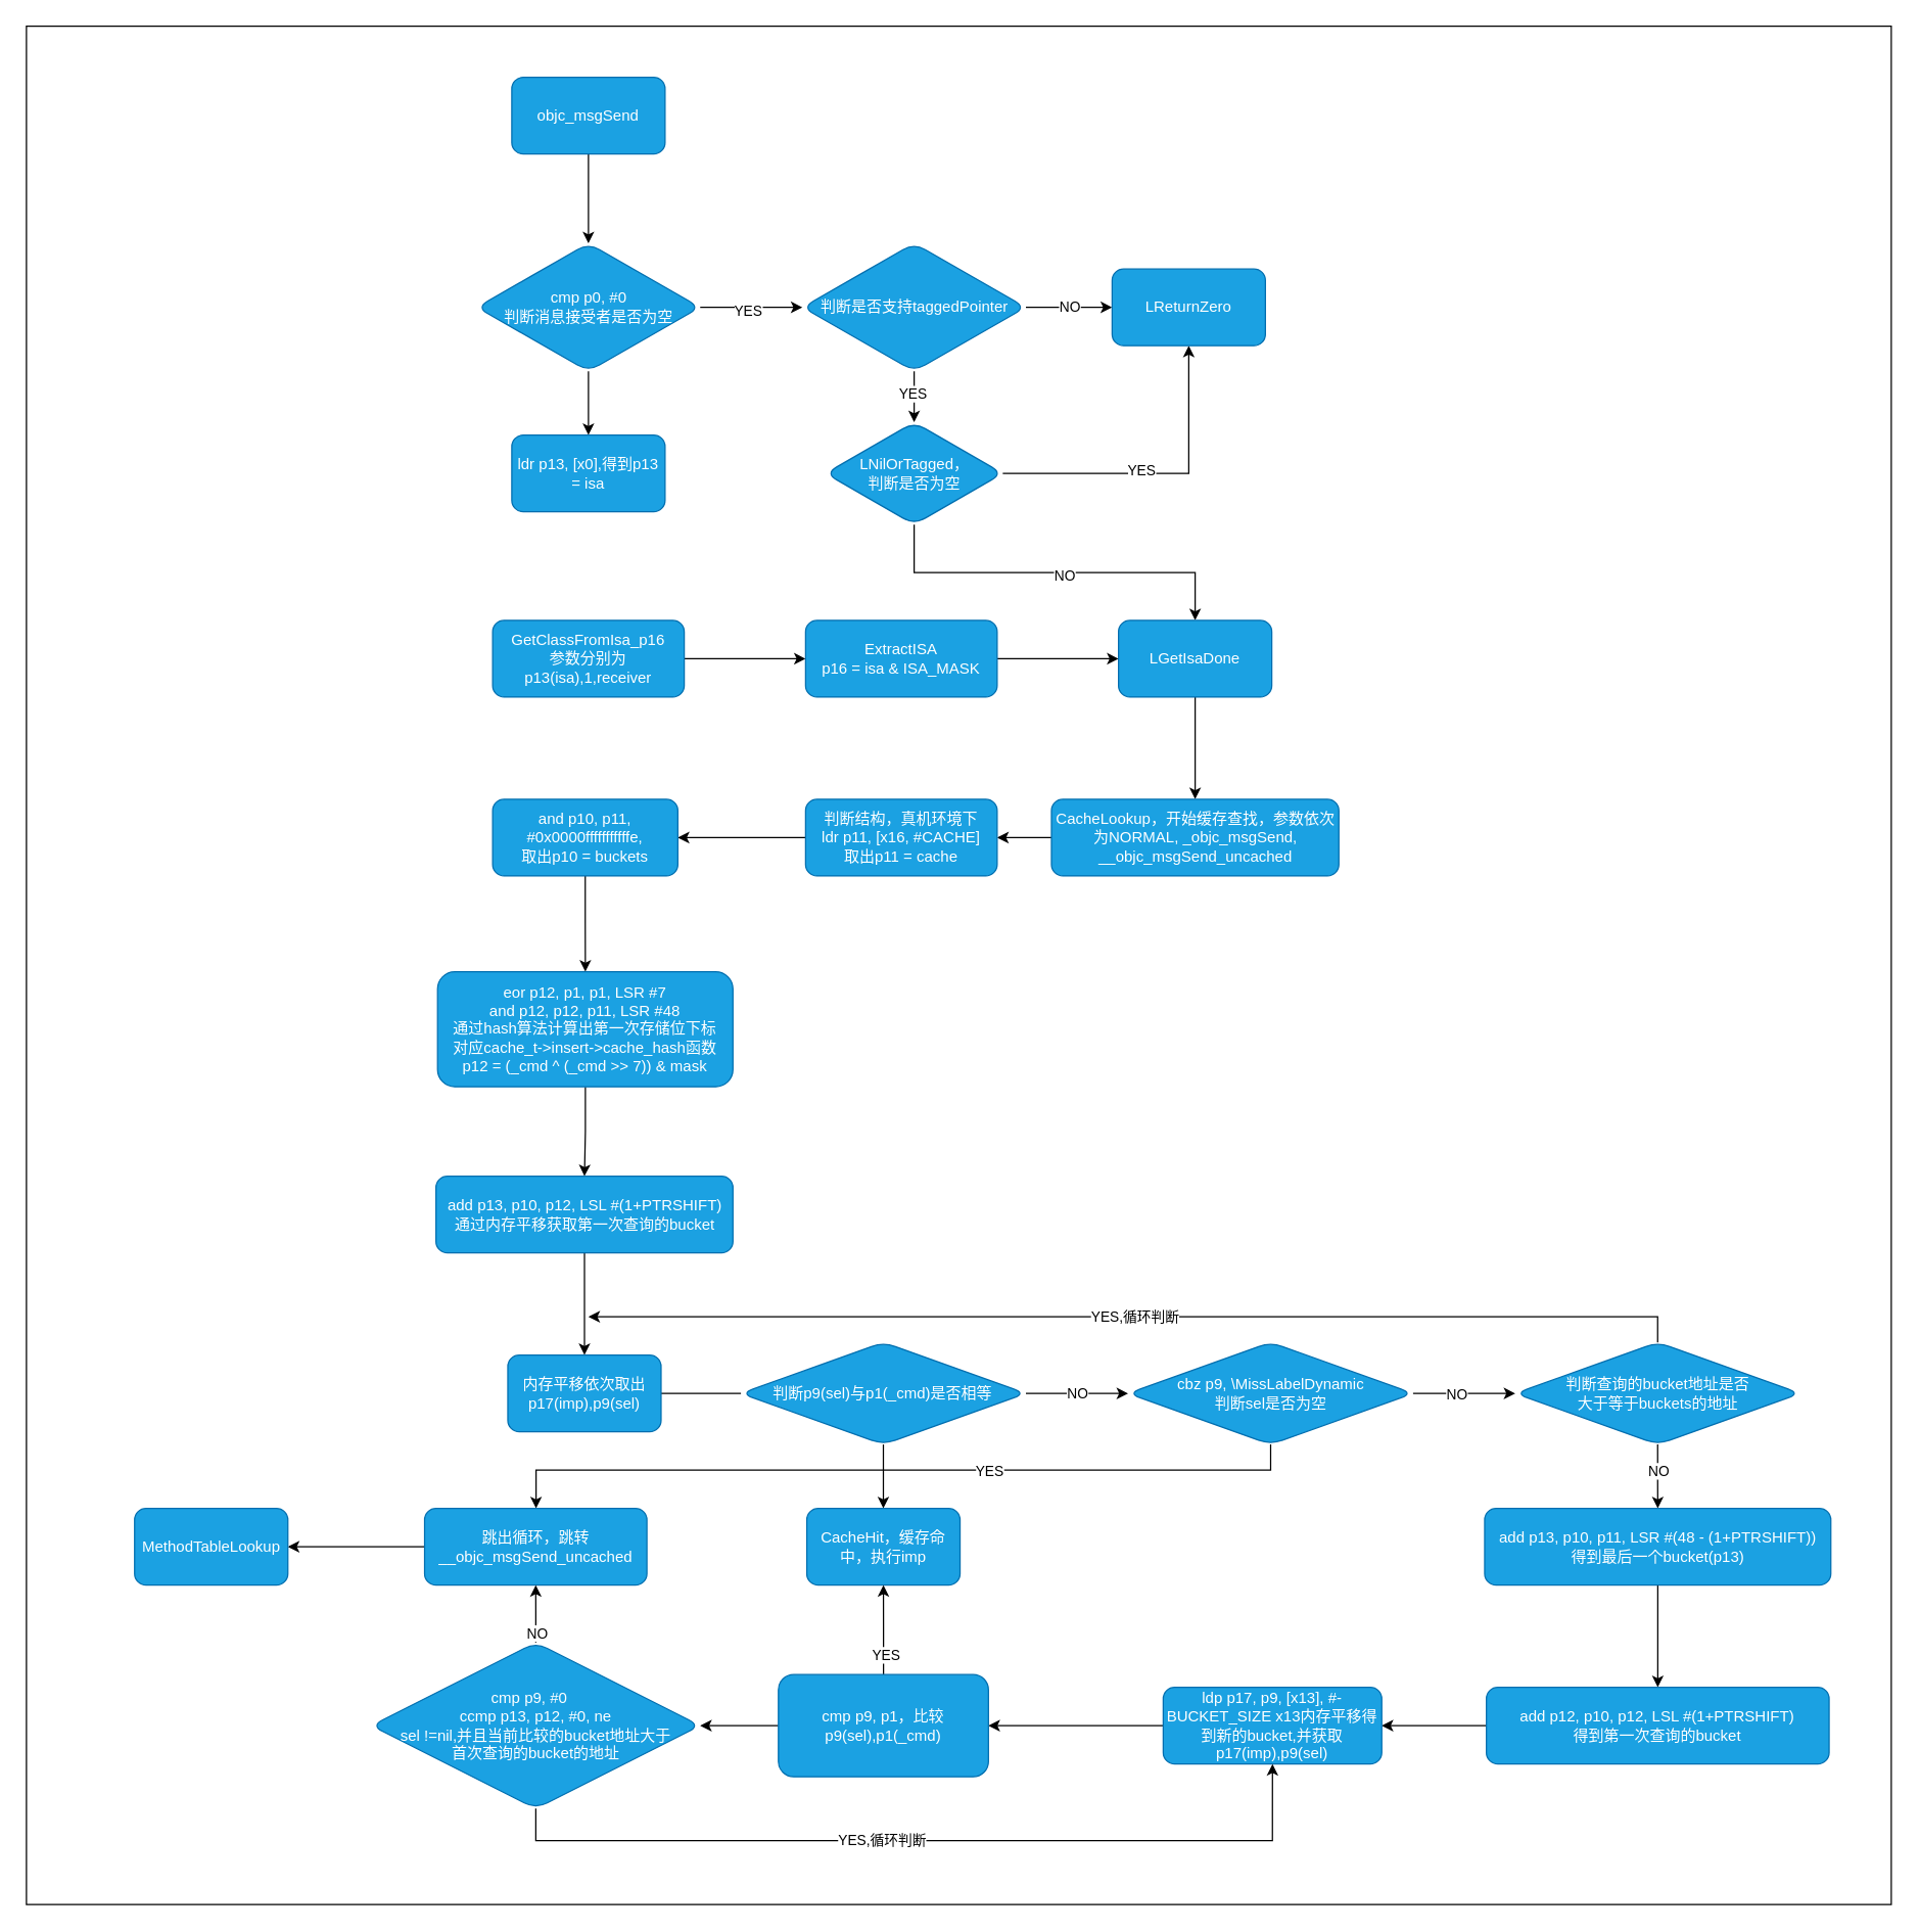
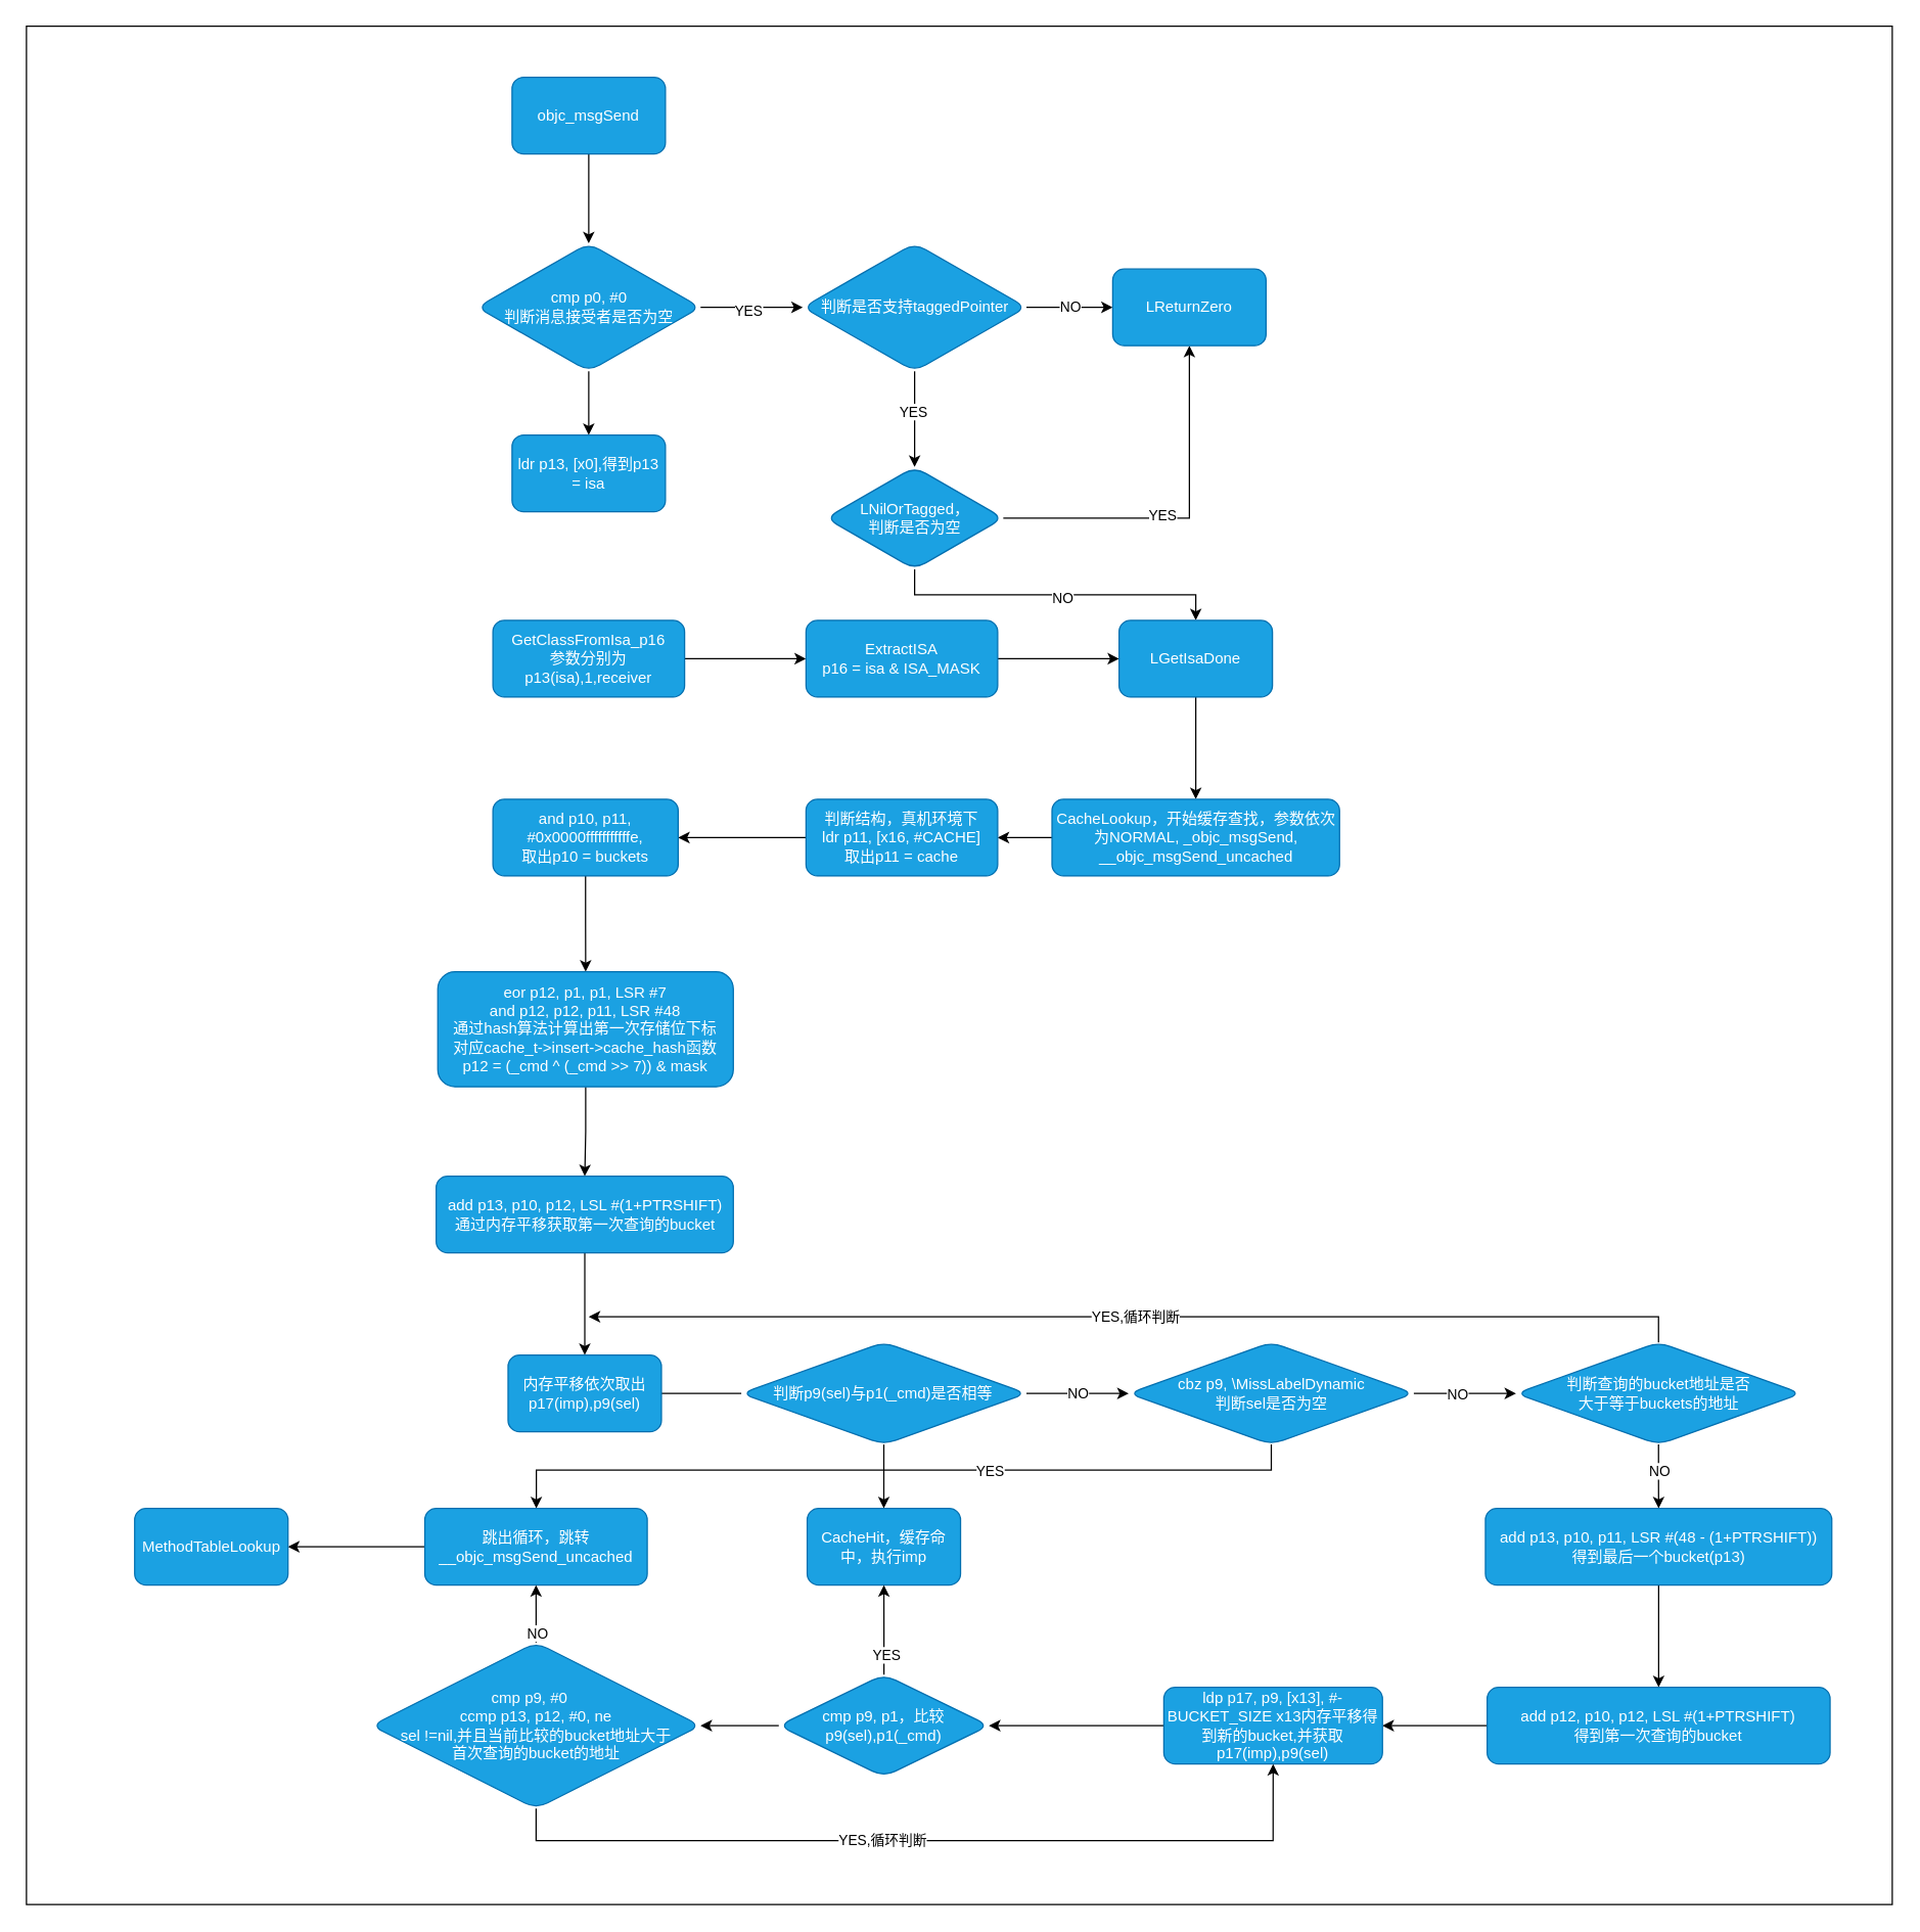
- <mxCell id="17" value="LNilOrTagged，&lt;br&gt;判断是否为空" style="rhombus;whiteSpace=wrap;html=1;fillColor=#1ba1e2;strokeColor=#006EAF;rounded=1;fontColor=#ffffff;" vertex="1" parent="1"><mxGeometry x="645.63" y="330" width="138.75" height="80" as="geometry" /></mxCell>
+ <mxCell id="17" value="LNilOrTagged，&lt;br&gt;判断是否为空" style="rhombus;whiteSpace=wrap;html=1;fillColor=#1ba1e2;strokeColor=#006EAF;rounded=1;fontColor=#ffffff;" vertex="1" parent="1"><mxGeometry x="645.63" y="365" width="138.75" height="80" as="geometry" /></mxCell>
- <mxCell id="62" value="cmp&lt;span&gt; &lt;/span&gt;p9, p1，比较&lt;br&gt;p9(sel),p1(_cmd)" style="whiteSpace=wrap;html=1;fillColor=#1ba1e2;strokeColor=#006EAF;fontColor=#ffffff;rounded=1;" vertex="1" parent="1"><mxGeometry x="608.72" y="1310" width="164.45" height="80" as="geometry" /></mxCell>
+ <mxCell id="62" value="cmp&lt;span&gt; &lt;/span&gt;p9, p1，比较&lt;br&gt;p9(sel),p1(_cmd)" style="rhombus;whiteSpace=wrap;html=1;fillColor=#1ba1e2;strokeColor=#006EAF;rounded=1;fontColor=#ffffff;" vertex="1" parent="1"><mxGeometry x="608.72" y="1310" width="164.45" height="80" as="geometry" /></mxCell>
